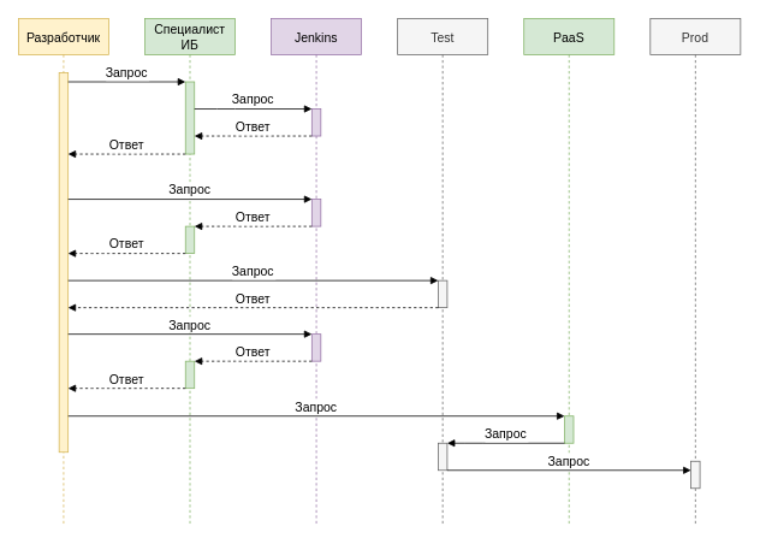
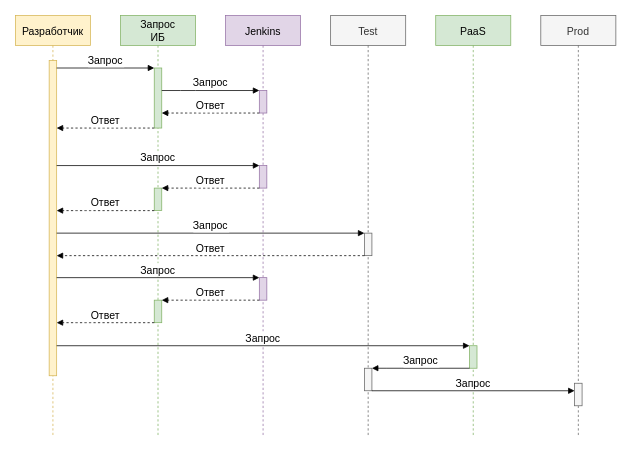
- <mxCell id="4" value="Специалист&#10;ИБ" style="shape=umlLifeline;perimeter=lifelinePerimeter;container=1;collapsible=0;recursiveResize=0;shadow=0;strokeWidth=1;fillColor=#d5e8d4;strokeColor=#82b366;fontStyle=0;fontSize=14;" parent="1" vertex="1"><mxGeometry x="160" y="20" width="100" height="560" as="geometry" /></mxCell>
+ <mxCell id="4" value="Запрос&#10;ИБ" style="shape=umlLifeline;perimeter=lifelinePerimeter;container=1;collapsible=0;recursiveResize=0;shadow=0;strokeWidth=1;fillColor=#d5e8d4;strokeColor=#82b366;fontStyle=0;fontSize=14;" parent="1" vertex="1"><mxGeometry x="160" y="20" width="100" height="560" as="geometry" /></mxCell>
